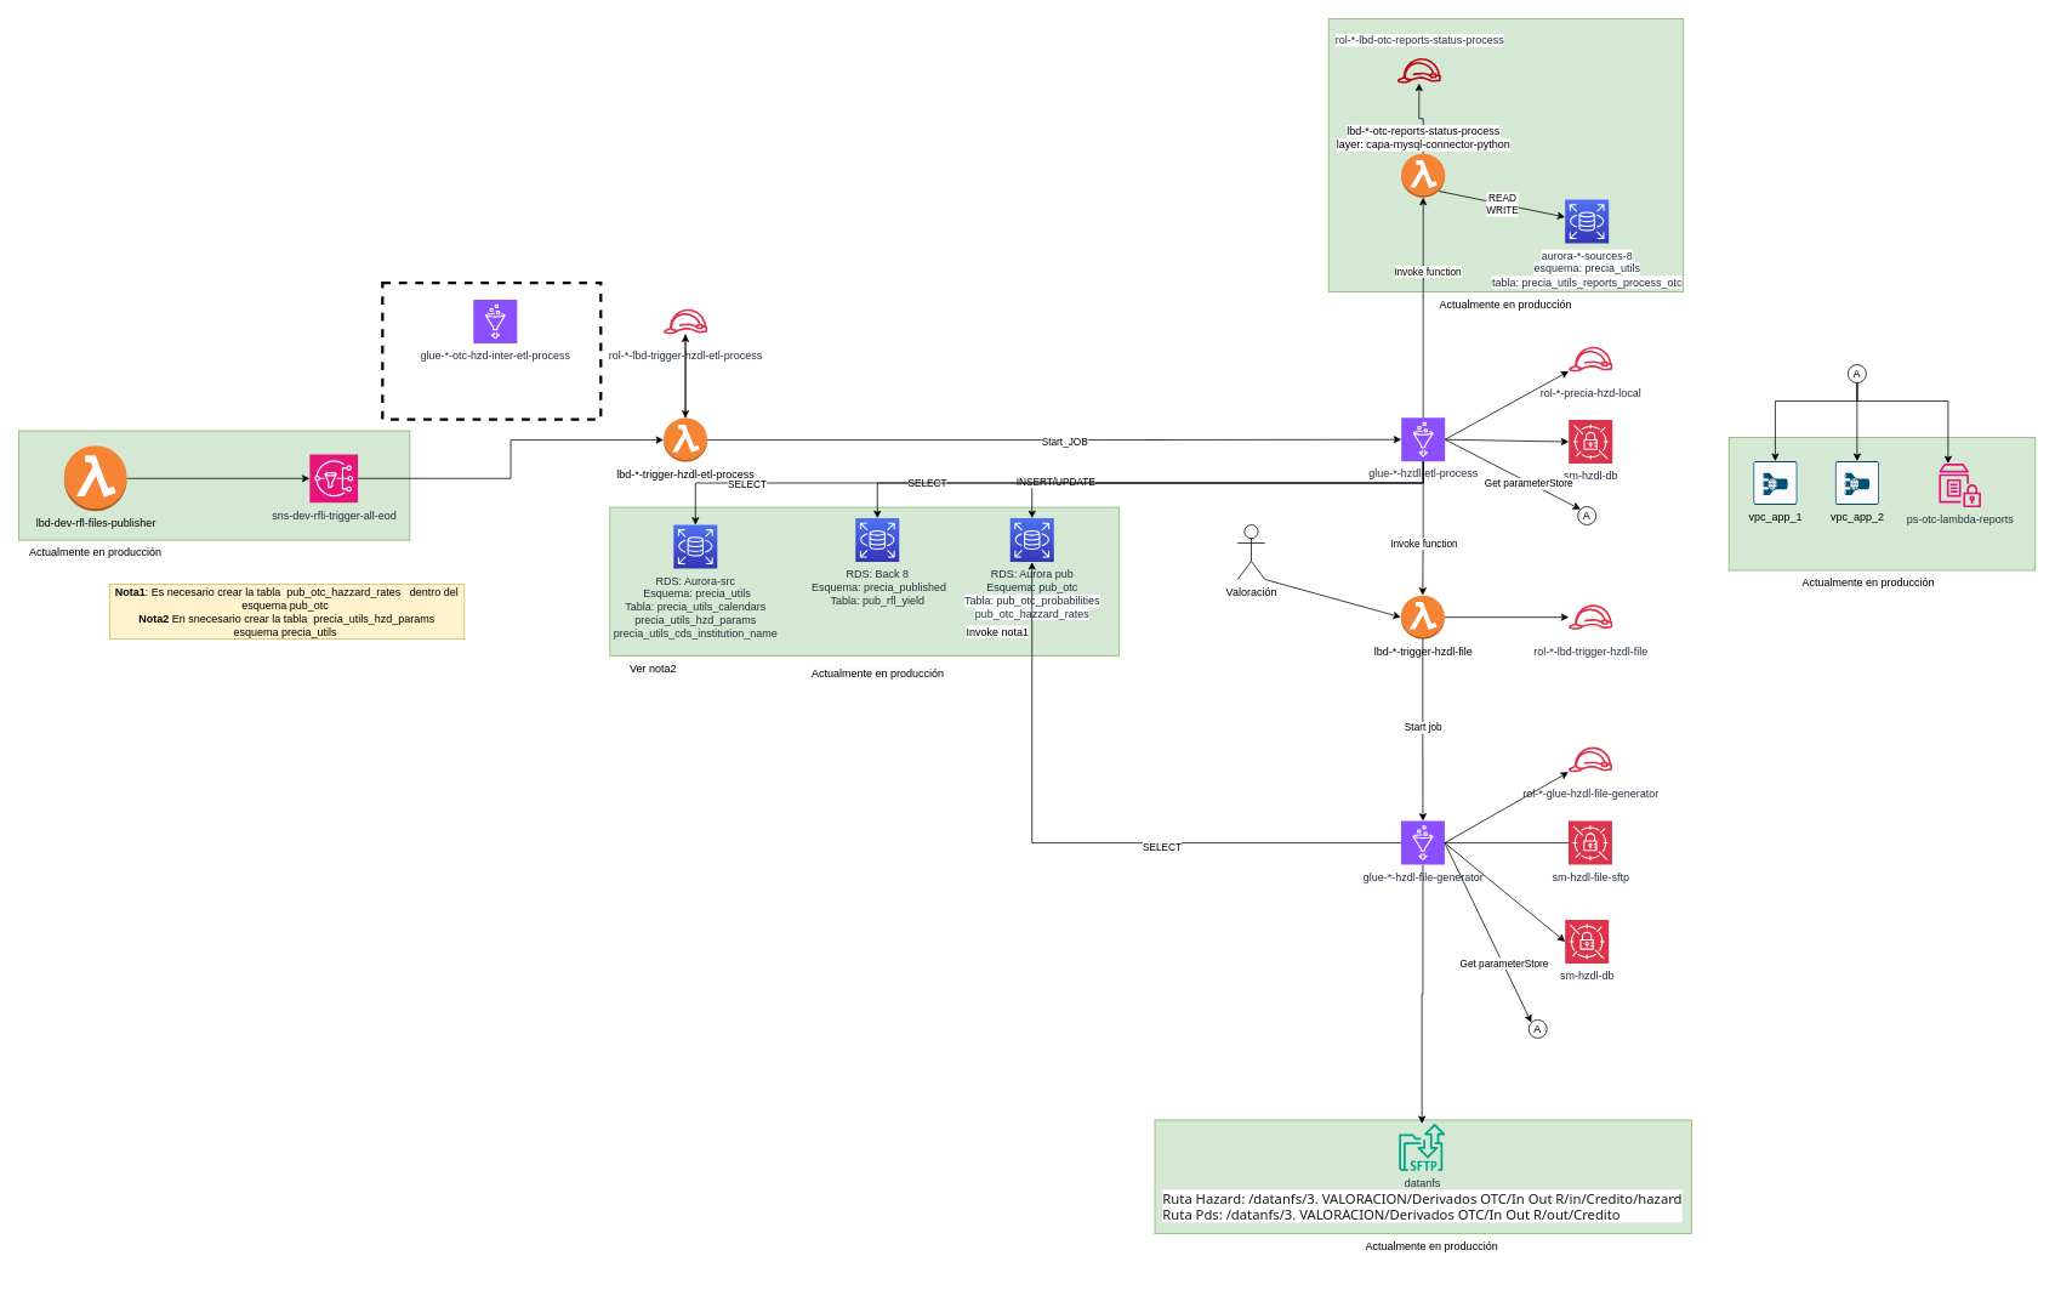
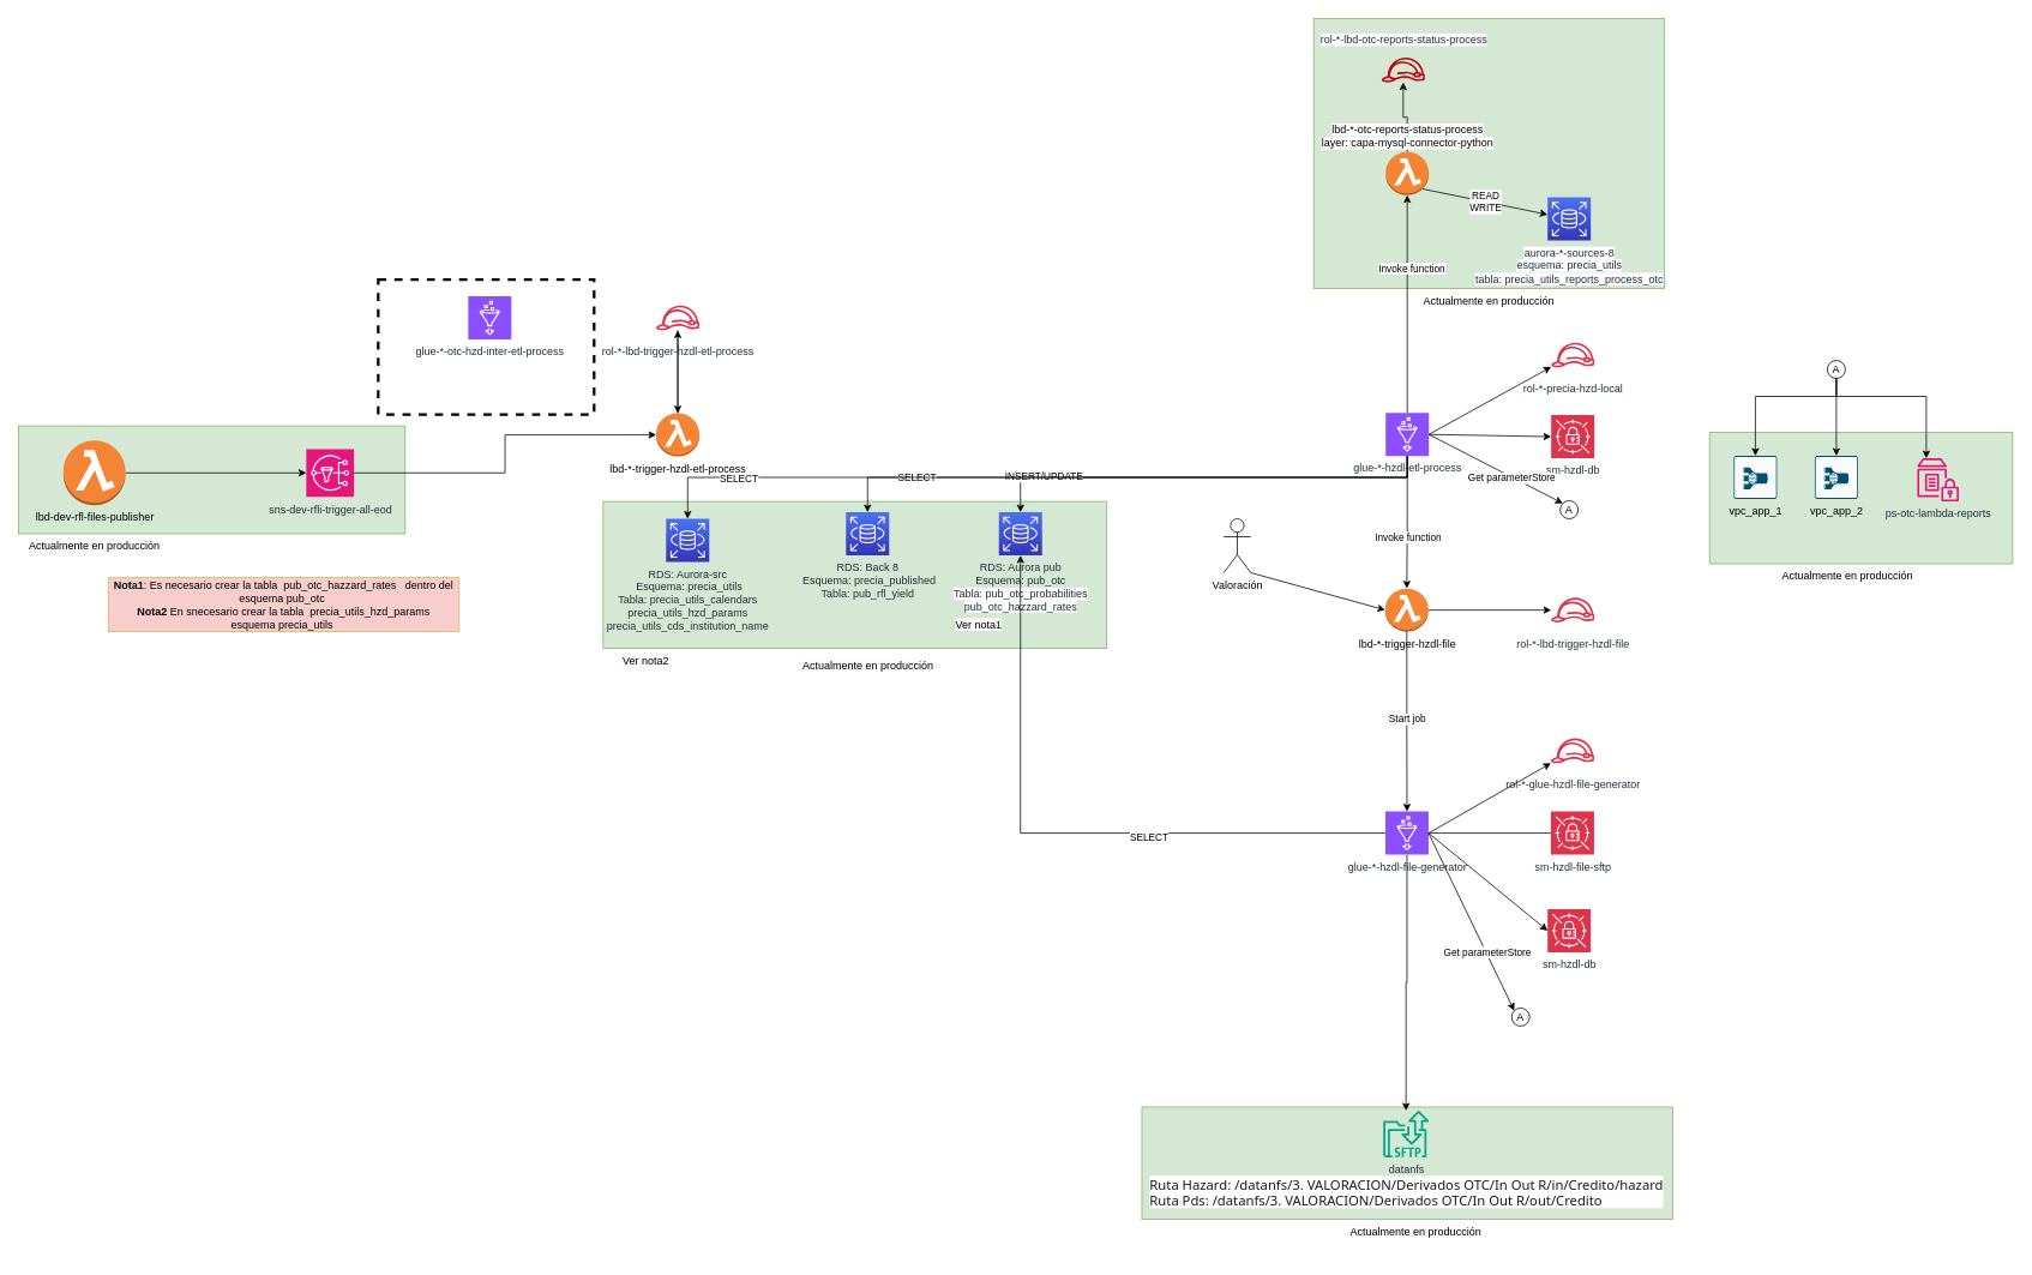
- <mxCell id="11" style="edgeStyle=orthogonalEdgeStyle;rounded=0;orthogonalLoop=1;jettySize=auto;html=1;entryX=0;entryY=0.5;entryDx=0;entryDy=0;entryPerimeter=0;" parent="1" source="8" target="9" edge="1"><mxGeometry relative="1" as="geometry" /></mxCell>
- <mxCell id="12" value="Start_JOB" style="edgeLabel;html=1;align=center;verticalAlign=middle;resizable=0;points=[];" parent="11" vertex="1" connectable="0"><mxGeometry x="0.029" y="-2" relative="1" as="geometry"><mxPoint as="offset" /></mxGeometry></mxCell>
- <mxCell id="70" value="&lt;b&gt;Nota1&lt;/b&gt;: Es necesario crear la tabla&amp;nbsp;&amp;nbsp;pub_otc_hazzard_rates&amp;nbsp; &amp;nbsp;dentro del esquema pub_otc&amp;nbsp;&lt;br&gt;&lt;b style=&quot;border-color: var(--border-color);&quot;&gt;Nota2 &lt;/b&gt;&lt;span style=&quot;border-color: var(--border-color);&quot;&gt;En snecesario crear la tabla&lt;/span&gt;&lt;b style=&quot;border-color: var(--border-color);&quot;&gt;&amp;nbsp;&amp;nbsp;&lt;/b&gt;precia_utils_hzd_params&lt;br&gt;esquema precia_utils&amp;nbsp;" style="rounded=0;whiteSpace=wrap;html=1;fillColor=#fff2cc;strokeColor=#d6b656;" parent="1" vertex="1"><mxGeometry x="120" y="641.5" width="390" height="60" as="geometry" /></mxCell>
+ <mxCell id="70" value="&lt;b&gt;Nota1&lt;/b&gt;: Es necesario crear la tabla&amp;nbsp;&amp;nbsp;pub_otc_hazzard_rates&amp;nbsp; &amp;nbsp;dentro del esquema pub_otc&amp;nbsp;&lt;br&gt;&lt;b style=&quot;border-color: var(--border-color);&quot;&gt;Nota2 &lt;/b&gt;&lt;span style=&quot;border-color: var(--border-color);&quot;&gt;En snecesario crear la tabla&lt;/span&gt;&lt;b style=&quot;border-color: var(--border-color);&quot;&gt;&amp;nbsp;&amp;nbsp;&lt;/b&gt;precia_utils_hzd_params&lt;br&gt;esquema precia_utils&amp;nbsp;" style="rounded=0;whiteSpace=wrap;html=1;fillColor=#f8cecc;strokeColor=#d6b656;" parent="1" vertex="1"><mxGeometry x="120" y="641.5" width="390" height="60" as="geometry" /></mxCell>
- <mxCell id="56" value="&lt;span style=&quot;color: rgb(0, 0, 0); font-family: Helvetica; font-size: 12px; font-style: normal; font-variant-ligatures: normal; font-variant-caps: normal; font-weight: 400; letter-spacing: normal; orphans: 2; text-align: center; text-indent: 0px; text-transform: none; widows: 2; word-spacing: 0px; -webkit-text-stroke-width: 0px; background-color: rgb(251, 251, 251); text-decoration-thickness: initial; text-decoration-style: initial; text-decoration-color: initial; float: none; display: inline !important;&quot;&gt;Invoke nota1&lt;/span&gt;" style="text;whiteSpace=wrap;html=1;" parent="1" vertex="1"><mxGeometry x="1060" y="680" width="180" height="40" as="geometry" /></mxCell>
+ <mxCell id="56" value="&lt;span style=&quot;color: rgb(0, 0, 0); font-family: Helvetica; font-size: 12px; font-style: normal; font-variant-ligatures: normal; font-variant-caps: normal; font-weight: 400; letter-spacing: normal; orphans: 2; text-align: center; text-indent: 0px; text-transform: none; widows: 2; word-spacing: 0px; -webkit-text-stroke-width: 0px; background-color: rgb(251, 251, 251); text-decoration-thickness: initial; text-decoration-style: initial; text-decoration-color: initial; float: none; display: inline !important;&quot;&gt;Ver nota1&lt;/span&gt;" style="text;whiteSpace=wrap;html=1;" parent="1" vertex="1"><mxGeometry x="1060" y="680" width="180" height="40" as="geometry" /></mxCell>
